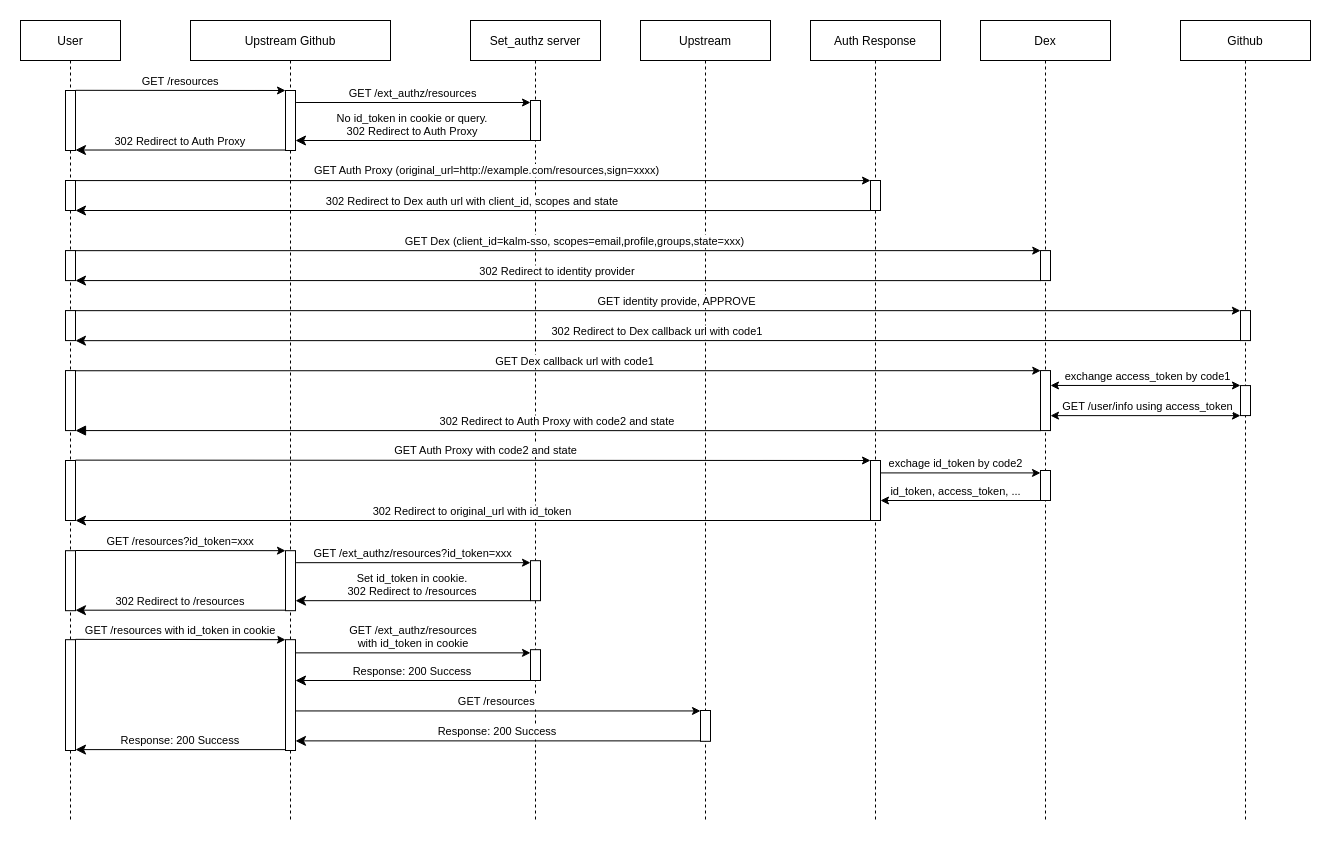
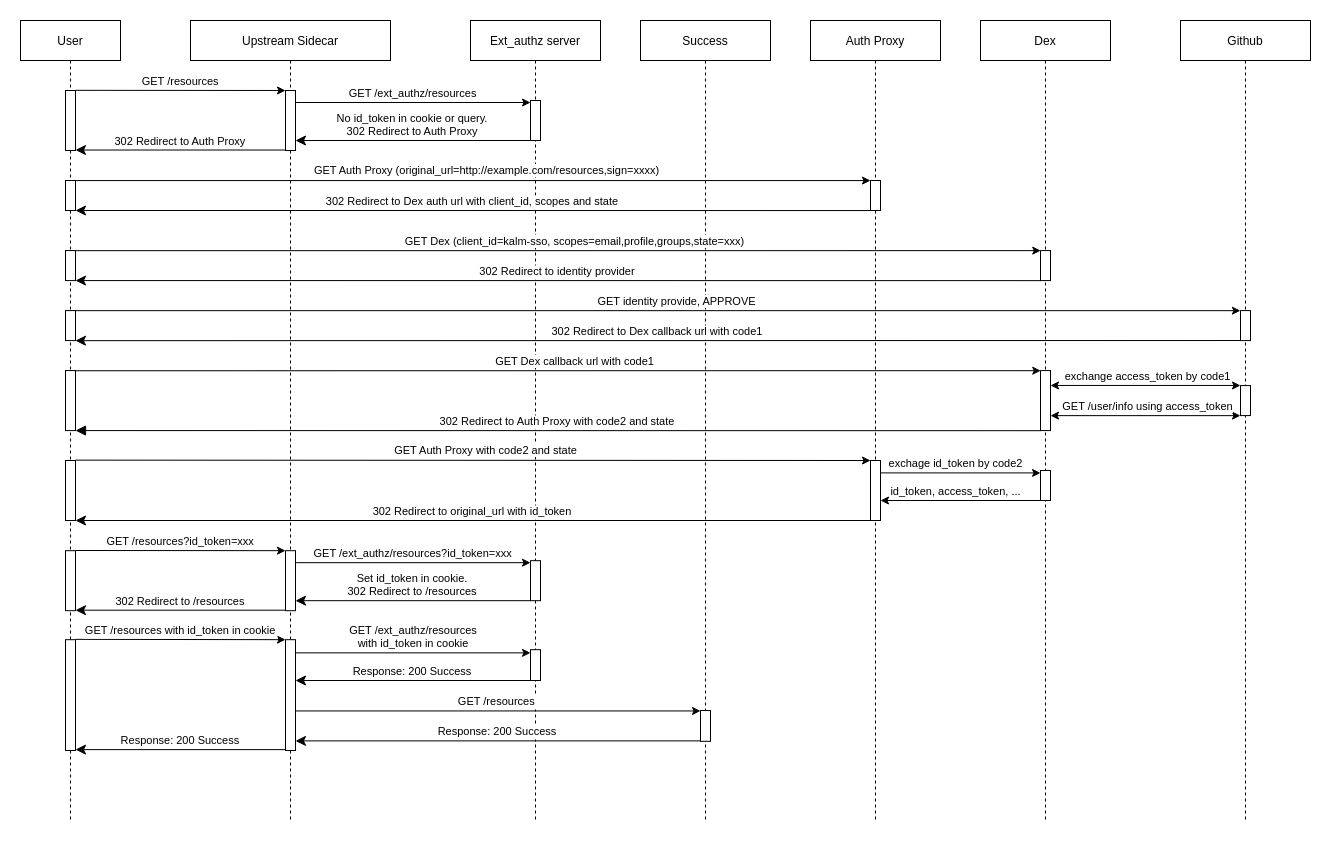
- <mxCell id="11" value="Upstream Github" style="shape=umlLifeline;perimeter=lifelinePerimeter;container=1;collapsible=0;recursiveResize=0;rounded=0;shadow=0;strokeWidth=1;" parent="1" vertex="1"><mxGeometry x="190" width="200" height="800" as="geometry" y="20" /></mxCell>
+ <mxCell id="11" value="Upstream Sidecar" style="shape=umlLifeline;perimeter=lifelinePerimeter;container=1;collapsible=0;recursiveResize=0;rounded=0;shadow=0;strokeWidth=1;" parent="1" vertex="1"><mxGeometry x="190" width="200" height="800" as="geometry" y="20" /></mxCell>
- <mxCell id="15" value="Set_authz server" style="shape=umlLifeline;perimeter=lifelinePerimeter;container=1;collapsible=0;recursiveResize=0;rounded=0;shadow=0;strokeWidth=1;" vertex="1" parent="1"><mxGeometry x="470" width="130" height="800" as="geometry" y="20" /></mxCell>
+ <mxCell id="15" value="Ext_authz server" style="shape=umlLifeline;perimeter=lifelinePerimeter;container=1;collapsible=0;recursiveResize=0;rounded=0;shadow=0;strokeWidth=1;" vertex="1" parent="1"><mxGeometry x="470" width="130" height="800" as="geometry" y="20" /></mxCell>
- <mxCell id="29" value="Upstream" style="shape=umlLifeline;perimeter=lifelinePerimeter;container=1;collapsible=0;recursiveResize=0;rounded=0;shadow=0;strokeWidth=1;" vertex="1" parent="1"><mxGeometry x="640" width="130" height="800" as="geometry" y="20" /></mxCell>
+ <mxCell id="29" value="Success" style="shape=umlLifeline;perimeter=lifelinePerimeter;container=1;collapsible=0;recursiveResize=0;rounded=0;shadow=0;strokeWidth=1;" vertex="1" parent="1"><mxGeometry x="640" width="130" height="800" as="geometry" y="20" /></mxCell>
- <mxCell id="26" value="Auth Response" style="shape=umlLifeline;perimeter=lifelinePerimeter;container=1;collapsible=0;recursiveResize=0;rounded=0;shadow=0;strokeWidth=1;" vertex="1" parent="1"><mxGeometry x="810" width="130" height="800" as="geometry" y="20" /></mxCell>
+ <mxCell id="26" value="Auth Proxy" style="shape=umlLifeline;perimeter=lifelinePerimeter;container=1;collapsible=0;recursiveResize=0;rounded=0;shadow=0;strokeWidth=1;" vertex="1" parent="1"><mxGeometry x="810" width="130" height="800" as="geometry" y="20" /></mxCell>
